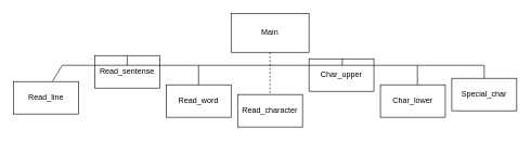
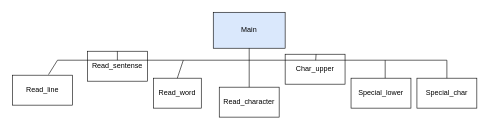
- <mxCell id="2" value="Main" style="rounded=0;whiteSpace=wrap;html=1;" vertex="1" parent="1"><mxGeometry x="355" y="20" width="120" height="60" as="geometry" /></mxCell>
+ <mxCell id="2" value="Main" style="rounded=0;whiteSpace=wrap;html=1;fillColor=#dae8fc;" vertex="1" parent="1"><mxGeometry x="355" y="20" width="120" height="60" as="geometry" /></mxCell>
- <mxCell id="10" value="" style="endArrow=none;html=1;exitX=0.5;exitY=1;exitDx=0;exitDy=0;entryX=0.5;entryY=0;entryDx=0;entryDy=0;dashed=1;" edge="1" parent="1" source="2" target="6"><mxGeometry width="50" height="50" relative="1" as="geometry"><mxPoint x="35" y="250" as="sourcePoint" /><mxPoint x="85" y="200" as="targetPoint" /></mxGeometry></mxCell>
+ <mxCell id="10" value="" style="endArrow=none;html=1;exitX=0.5;exitY=1;exitDx=0;exitDy=0;entryX=0.5;entryY=0;entryDx=0;entryDy=0;" edge="1" parent="1" source="2" target="6"><mxGeometry width="50" height="50" relative="1" as="geometry"><mxPoint x="35" y="250" as="sourcePoint" /><mxPoint x="85" y="200" as="targetPoint" /></mxGeometry></mxCell>
- <mxCell id="9" value="Special_char" style="rounded=0;whiteSpace=wrap;html=1;" vertex="1" parent="1"><mxGeometry x="695" y="120" width="100" height="50" as="geometry" /></mxCell>
+ <mxCell id="9" value="Special_char" style="rounded=0;whiteSpace=wrap;html=1;" vertex="1" parent="1"><mxGeometry x="695" y="130" width="100" height="50" as="geometry" /></mxCell>
- <mxCell id="5" value="Read_word" style="rounded=0;whiteSpace=wrap;html=1;" vertex="1" parent="1"><mxGeometry x="255" y="130" width="100" height="50" as="geometry" /></mxCell>
+ <mxCell id="5" value="Read_word" style="rounded=0;whiteSpace=wrap;html=1;" vertex="1" parent="1"><mxGeometry x="255" y="130" width="80" height="50" as="geometry" /></mxCell>
- <mxCell id="8" value="Char_lower" style="rounded=0;whiteSpace=wrap;html=1;" vertex="1" parent="1"><mxGeometry x="585" y="130" width="100" height="50" as="geometry" /></mxCell>
+ <mxCell id="8" value="Special_lower" style="rounded=0;whiteSpace=wrap;html=1;" vertex="1" parent="1"><mxGeometry x="585" y="130" width="100" height="50" as="geometry" /></mxCell>
